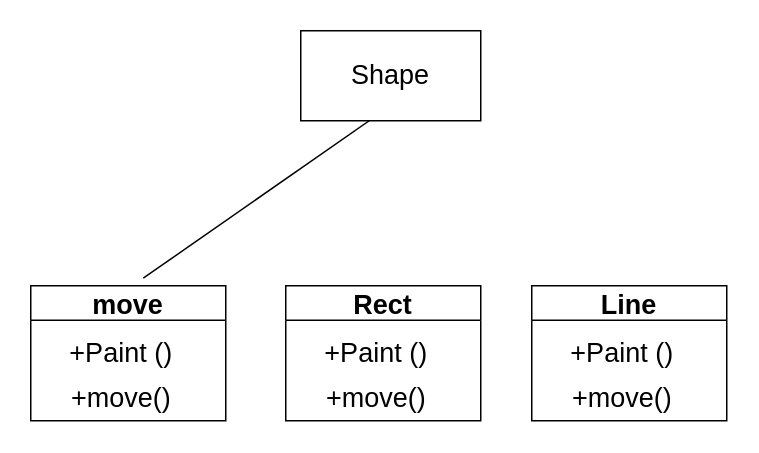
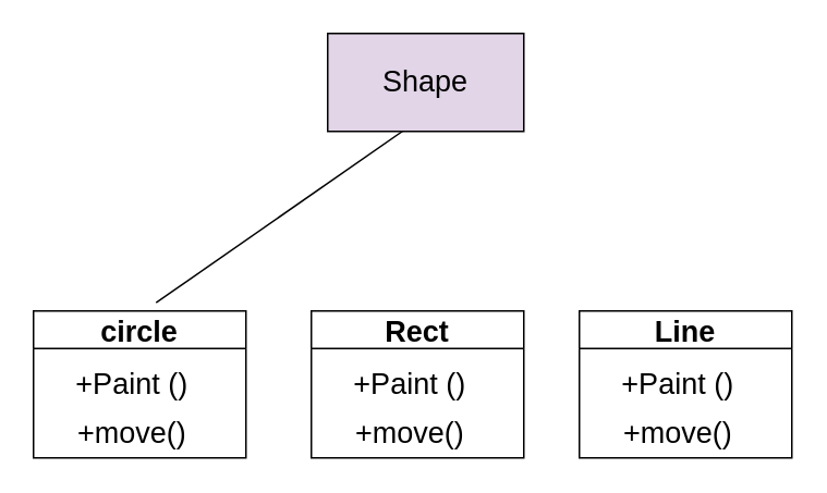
- <mxCell id="12" value="Shape" style="rounded=0;whiteSpace=wrap;html=1;fontSize=18;" vertex="1" parent="1"><mxGeometry x="200" y="20" width="120" height="60" as="geometry" /></mxCell>
+ <mxCell id="12" value="Shape" style="rounded=0;whiteSpace=wrap;html=1;fontSize=18;fillColor=#e1d5e7;" vertex="1" parent="1"><mxGeometry x="200" y="20" width="120" height="60" as="geometry" /></mxCell>
- <mxCell id="2" value="move" style="swimlane;fontSize=18;" vertex="1" parent="1"><mxGeometry x="20" y="190" width="130" height="90" as="geometry" /></mxCell>
+ <mxCell id="2" value="circle" style="swimlane;fontSize=18;" vertex="1" parent="1"><mxGeometry x="20" y="190" width="130" height="90" as="geometry" /></mxCell>
